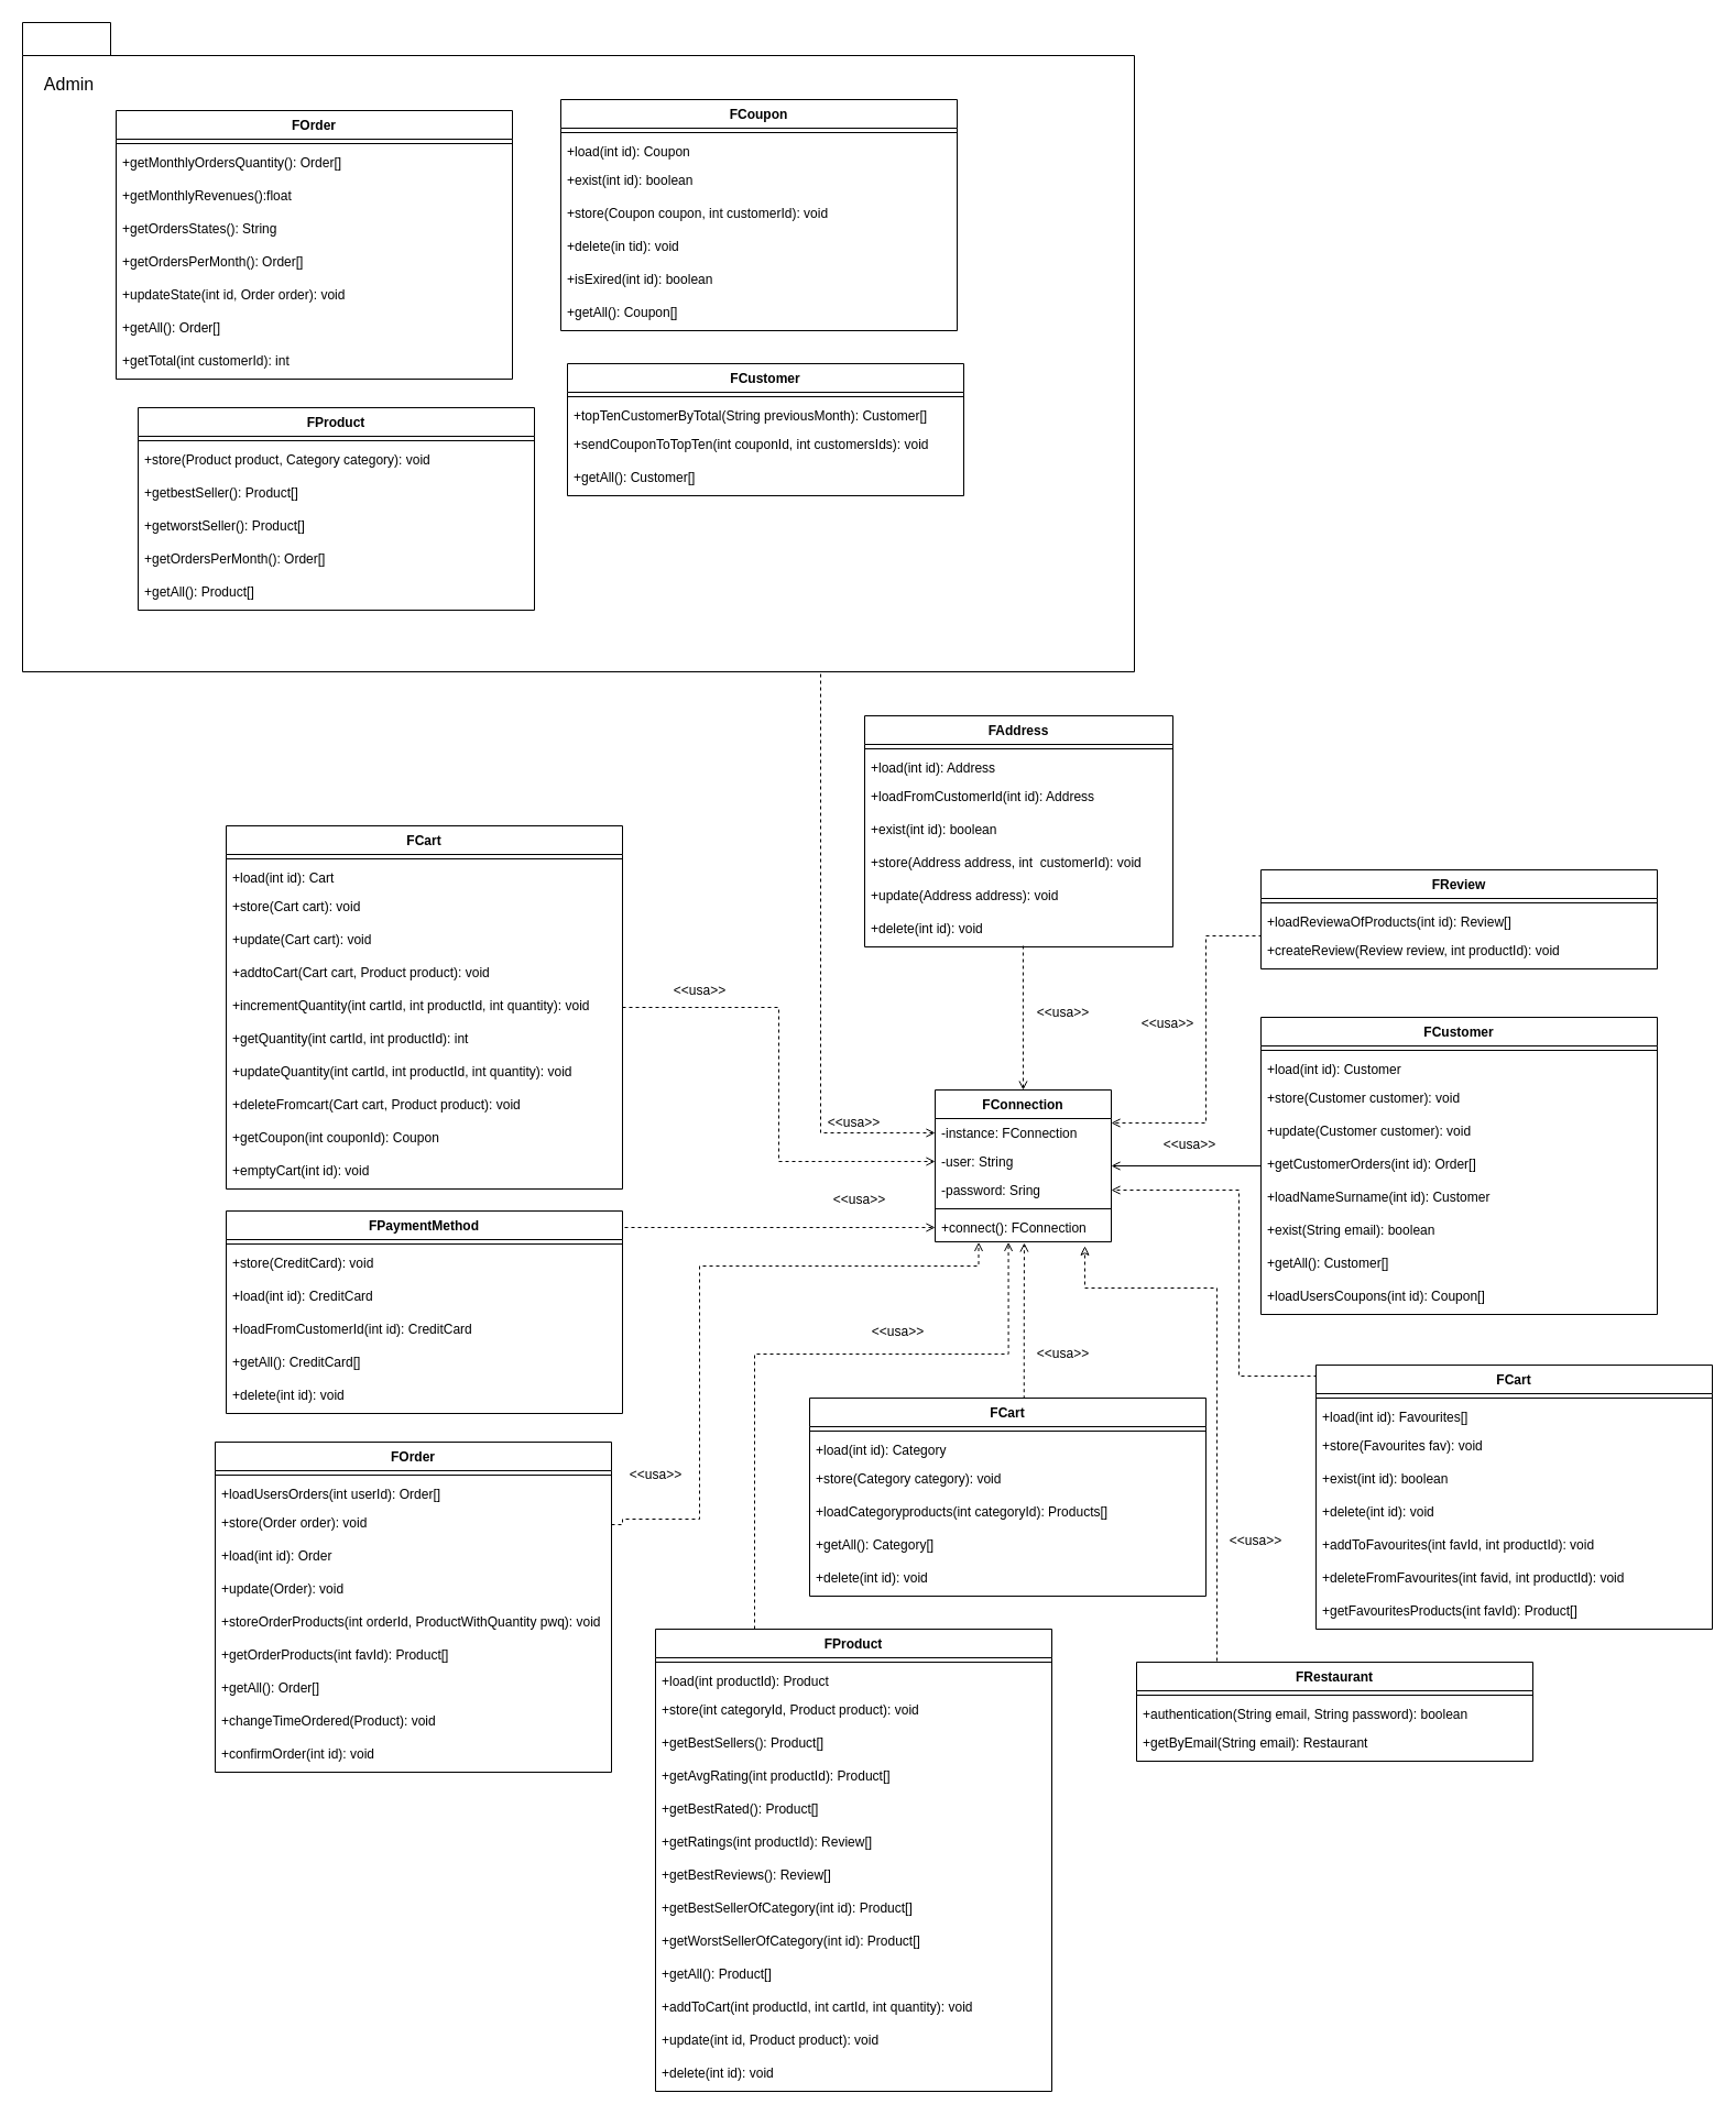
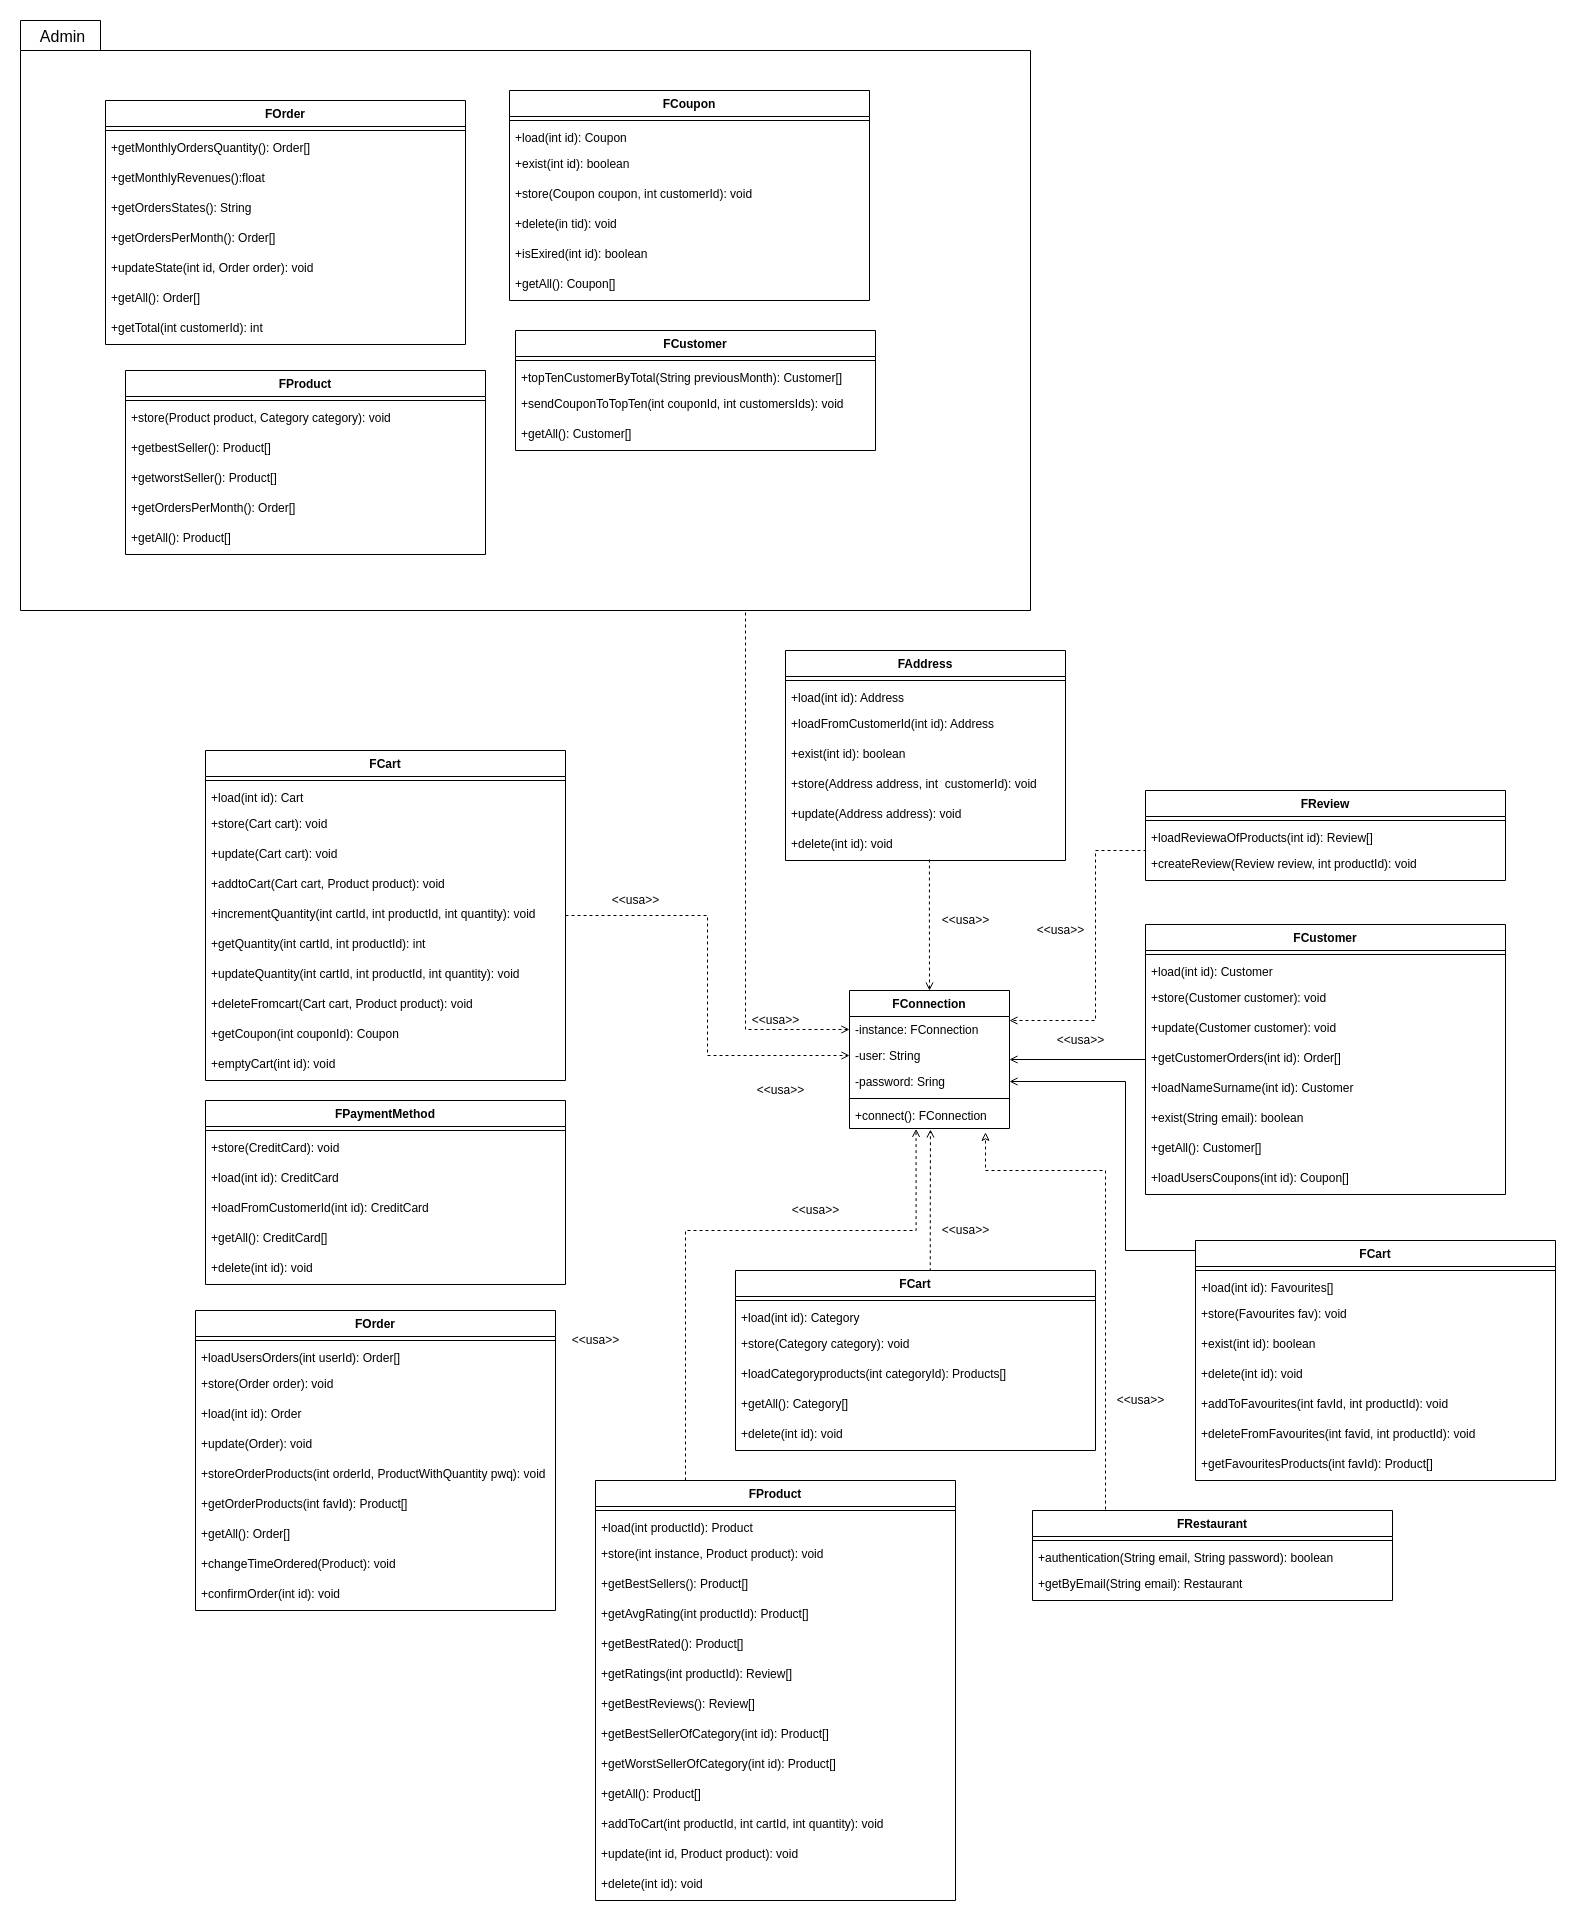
- <mxCell id="137" value="&lt;font style=&quot;font-size: 16px&quot;&gt;Admin&lt;/font&gt;" style="text;html=1;align=center;verticalAlign=middle;resizable=0;points=[];autosize=1;strokeColor=none;fillColor=none;" vertex="1" parent="1"><mxGeometry x="32" y="66" width="60" height="20" as="geometry" /></mxCell>
+ <mxCell id="137" value="&lt;font style=&quot;font-size: 16px&quot;&gt;Admin&lt;/font&gt;" style="text;html=1;align=center;verticalAlign=middle;resizable=0;points=[];autosize=1;strokeColor=none;fillColor=none;" vertex="1" parent="1"><mxGeometry x="32" y="26" width="60" height="20" as="geometry" /></mxCell>
- <mxCell id="139" style="edgeStyle=orthogonalEdgeStyle;rounded=0;orthogonalLoop=1;jettySize=auto;html=1;exitX=1;exitY=0.5;exitDx=0;exitDy=0;entryX=0;entryY=0.5;entryDx=0;entryDy=0;dashed=1;fontSize=16;endArrow=open;endFill=0;" edge="1" parent="1" source="78" target="9"><mxGeometry relative="1" as="geometry"><Array as="points"><mxPoint y="1115" x="565" /></Array></mxGeometry></mxCell>
- <mxCell id="145" style="edgeStyle=orthogonalEdgeStyle;rounded=0;orthogonalLoop=1;jettySize=auto;html=1;exitX=0;exitY=0.5;exitDx=0;exitDy=0;entryX=1;entryY=0.5;entryDx=0;entryDy=0;dashed=1;fontSize=16;endArrow=open;endFill=0;" edge="1" parent="1" source="57" target="7"><mxGeometry relative="1" as="geometry"><Array as="points"><mxPoint x="1195" y="1250" /><mxPoint x="1125" y="1250" /><mxPoint x="1125" y="1081" /></Array></mxGeometry></mxCell>
+ <mxCell id="145" style="edgeStyle=orthogonalEdgeStyle;rounded=0;orthogonalLoop=1;jettySize=auto;html=1;exitX=0;exitY=0.5;exitDx=0;exitDy=0;entryX=1;entryY=0.5;entryDx=0;entryDy=0;dashed=0;fontSize=16;endArrow=open;endFill=0;" edge="1" parent="1" source="57" target="7"><mxGeometry relative="1" as="geometry"><Array as="points"><mxPoint x="1195" y="1250" /><mxPoint x="1125" y="1250" /><mxPoint x="1125" y="1081" /></Array></mxGeometry></mxCell>
- <mxCell id="64" style="edgeStyle=orthogonalEdgeStyle;rounded=0;orthogonalLoop=1;jettySize=auto;html=1;exitX=1;exitY=0.5;exitDx=0;exitDy=0;entryX=0.247;entryY=1.014;entryDx=0;entryDy=0;entryPerimeter=0;dashed=1;fontSize=16;endArrow=open;endFill=0;" edge="1" parent="1" source="68" target="9"><mxGeometry relative="1" as="geometry"><Array as="points"><mxPoint y="1385" x="565" /><mxPoint y="1380" x="565" /><mxPoint x="635" y="1380" /><mxPoint x="635" y="1150" /><mxPoint x="889" y="1150" /></Array></mxGeometry></mxCell>
- <mxCell id="87" value="+store(int categoryId, Product product): void" style="text;strokeColor=none;fillColor=none;align=left;verticalAlign=top;spacingLeft=4;spacingRight=4;overflow=hidden;rotatable=0;points=[[0,0.5],[1,0.5]];portConstraint=eastwest;" vertex="1" parent="84"><mxGeometry y="60" width="360" height="30" as="geometry" /></mxCell>
+ <mxCell id="87" value="+store(int instance, Product product): void" style="text;strokeColor=none;fillColor=none;align=left;verticalAlign=top;spacingLeft=4;spacingRight=4;overflow=hidden;rotatable=0;points=[[0,0.5],[1,0.5]];portConstraint=eastwest;" vertex="1" parent="84"><mxGeometry y="60" width="360" height="30" as="geometry" /></mxCell>
